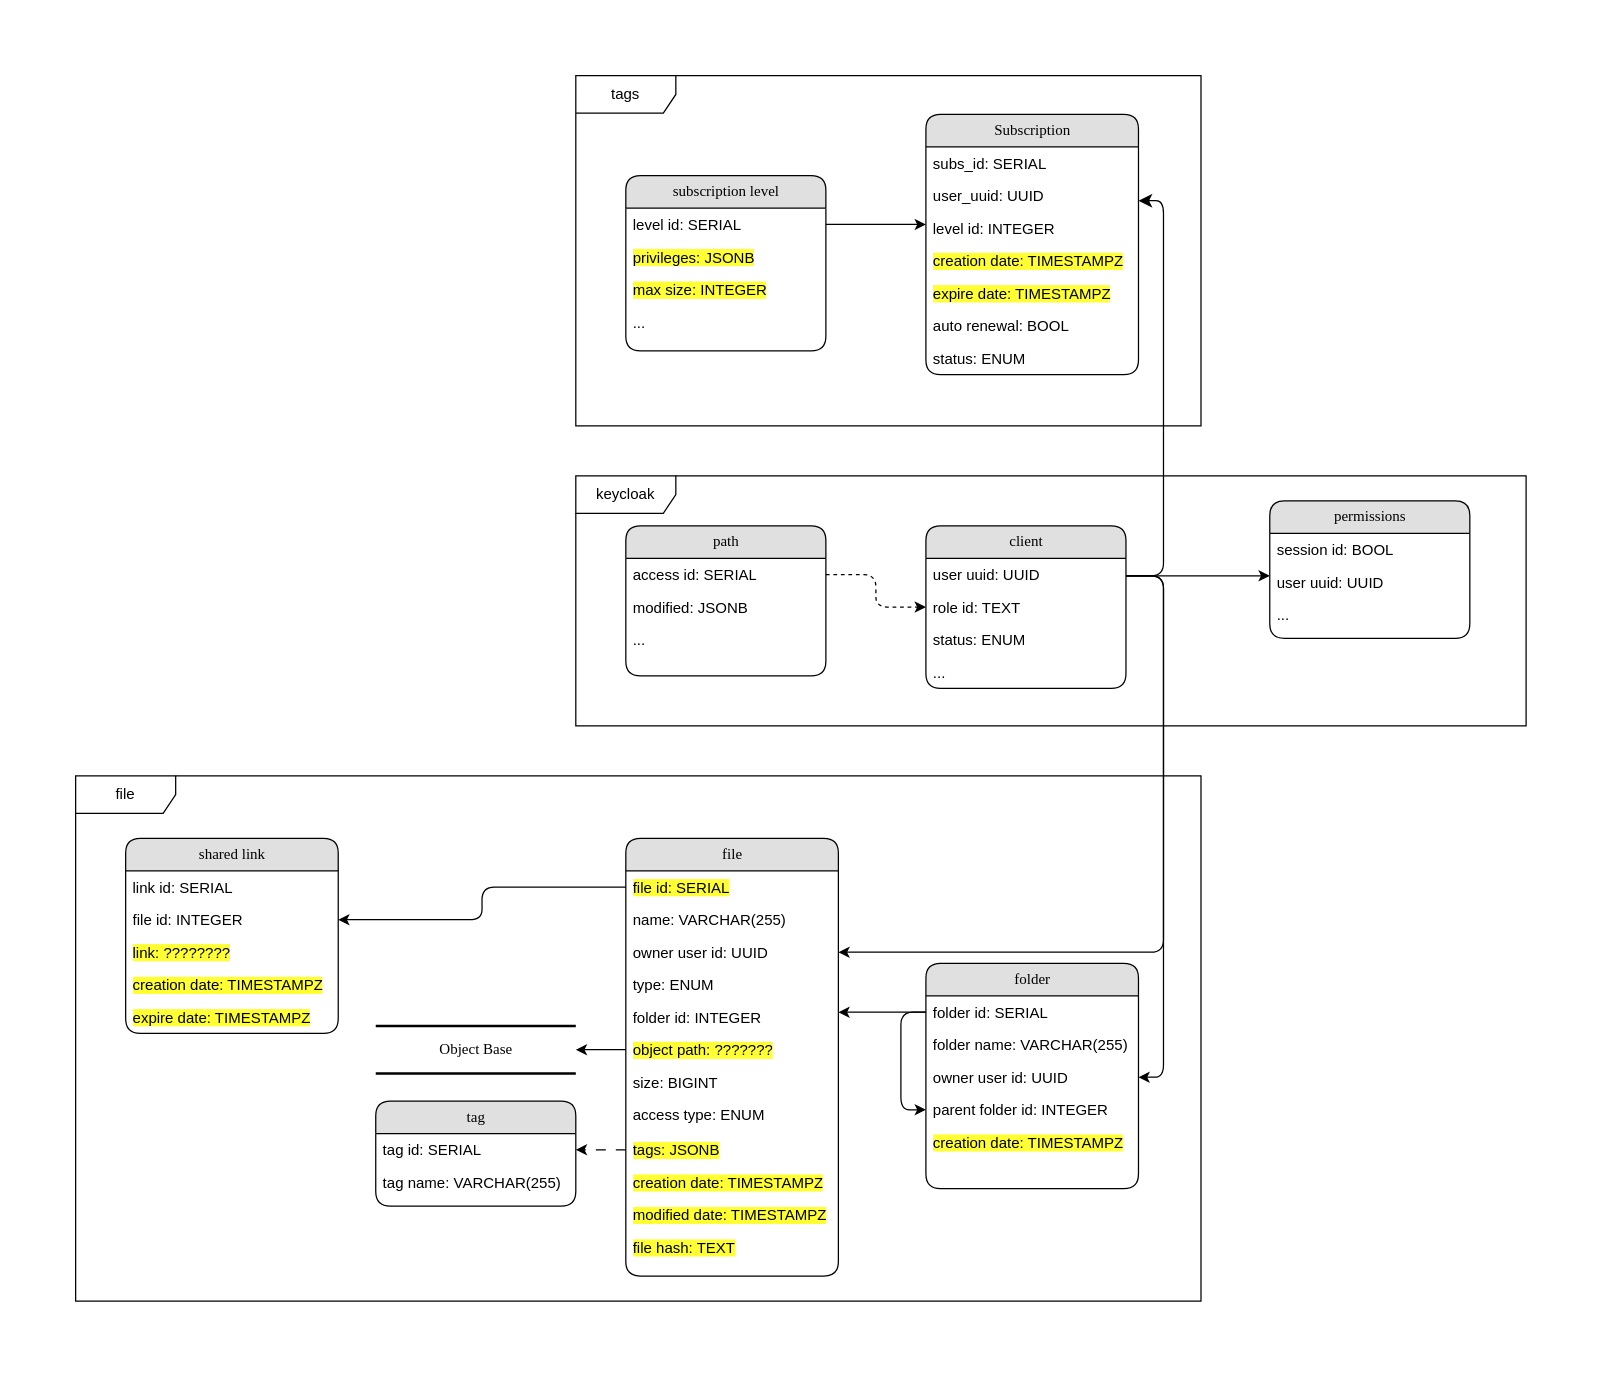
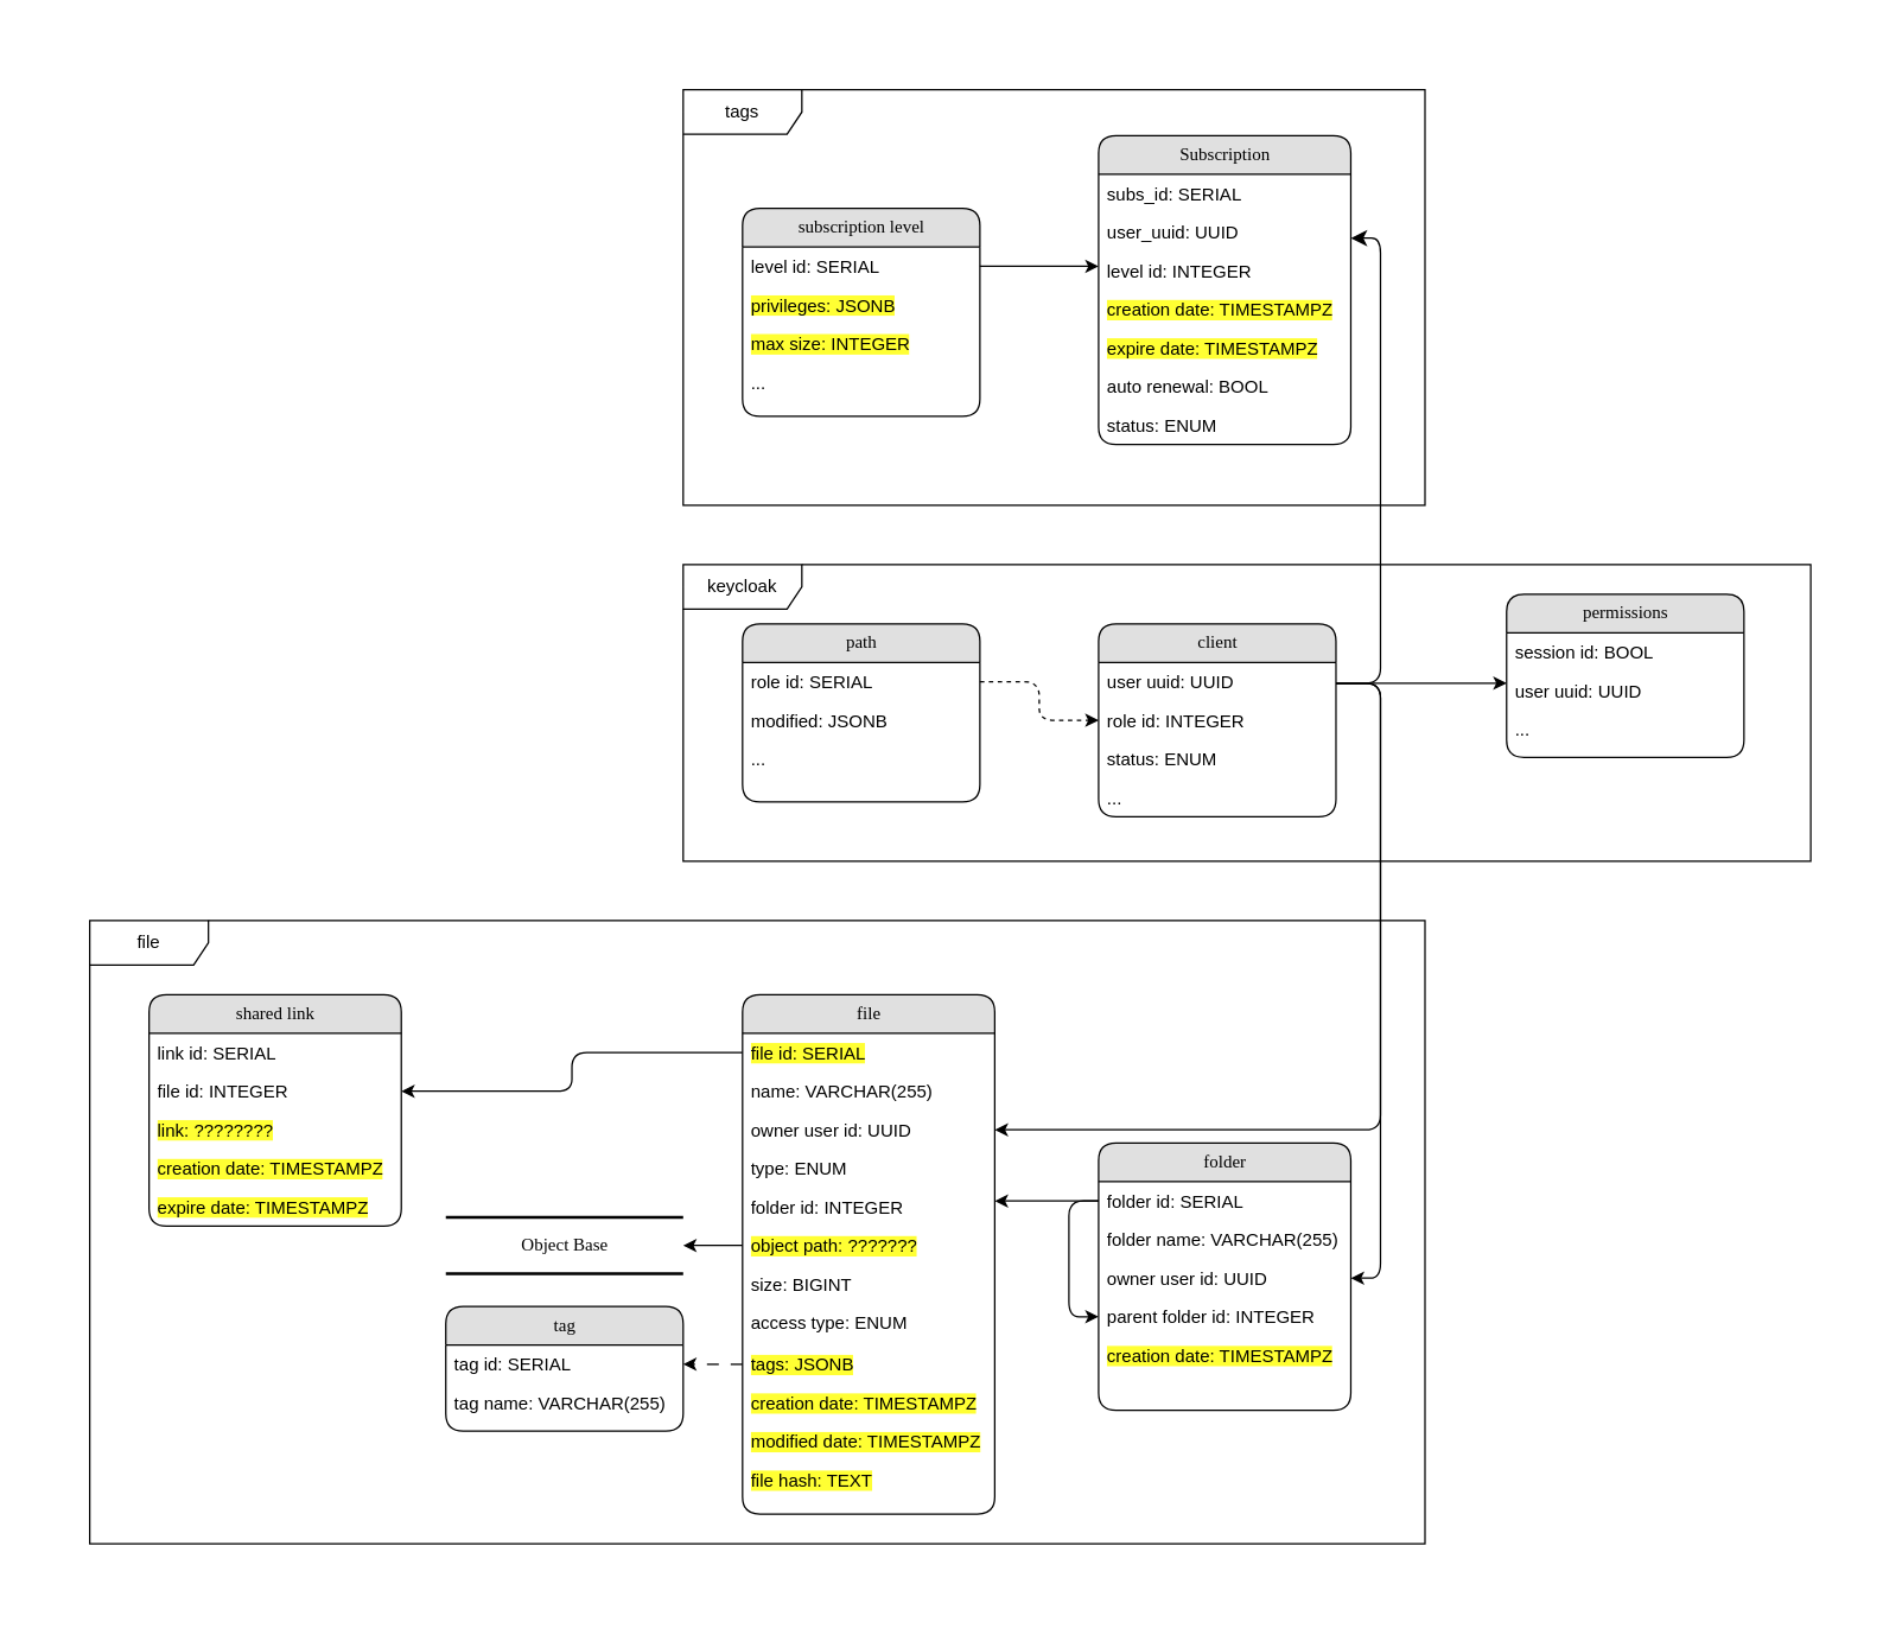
- <mxCell id="52" value="access id: SERIAL" style="text;html=1;strokeColor=none;fillColor=none;spacingLeft=4;spacingRight=4;whiteSpace=wrap;overflow=hidden;rotatable=0;points=[[0,0.5],[1,0.5]];portConstraint=eastwest;" vertex="1" parent="51"><mxGeometry y="26" width="160" height="26" as="geometry" /></mxCell>
+ <mxCell id="52" value="role id: SERIAL" style="text;html=1;strokeColor=none;fillColor=none;spacingLeft=4;spacingRight=4;whiteSpace=wrap;overflow=hidden;rotatable=0;points=[[0,0.5],[1,0.5]];portConstraint=eastwest;" vertex="1" parent="51"><mxGeometry y="26" width="160" height="26" as="geometry" /></mxCell>
- <mxCell id="35" value="role id: TEXT" style="text;html=1;strokeColor=none;fillColor=none;spacingLeft=4;spacingRight=4;whiteSpace=wrap;overflow=hidden;rotatable=0;points=[[0,0.5],[1,0.5]];portConstraint=eastwest;" vertex="1" parent="33"><mxGeometry y="52" width="160" height="26" as="geometry" /></mxCell>
+ <mxCell id="35" value="role id: INTEGER" style="text;html=1;strokeColor=none;fillColor=none;spacingLeft=4;spacingRight=4;whiteSpace=wrap;overflow=hidden;rotatable=0;points=[[0,0.5],[1,0.5]];portConstraint=eastwest;" vertex="1" parent="33"><mxGeometry y="52" width="160" height="26" as="geometry" /></mxCell>
